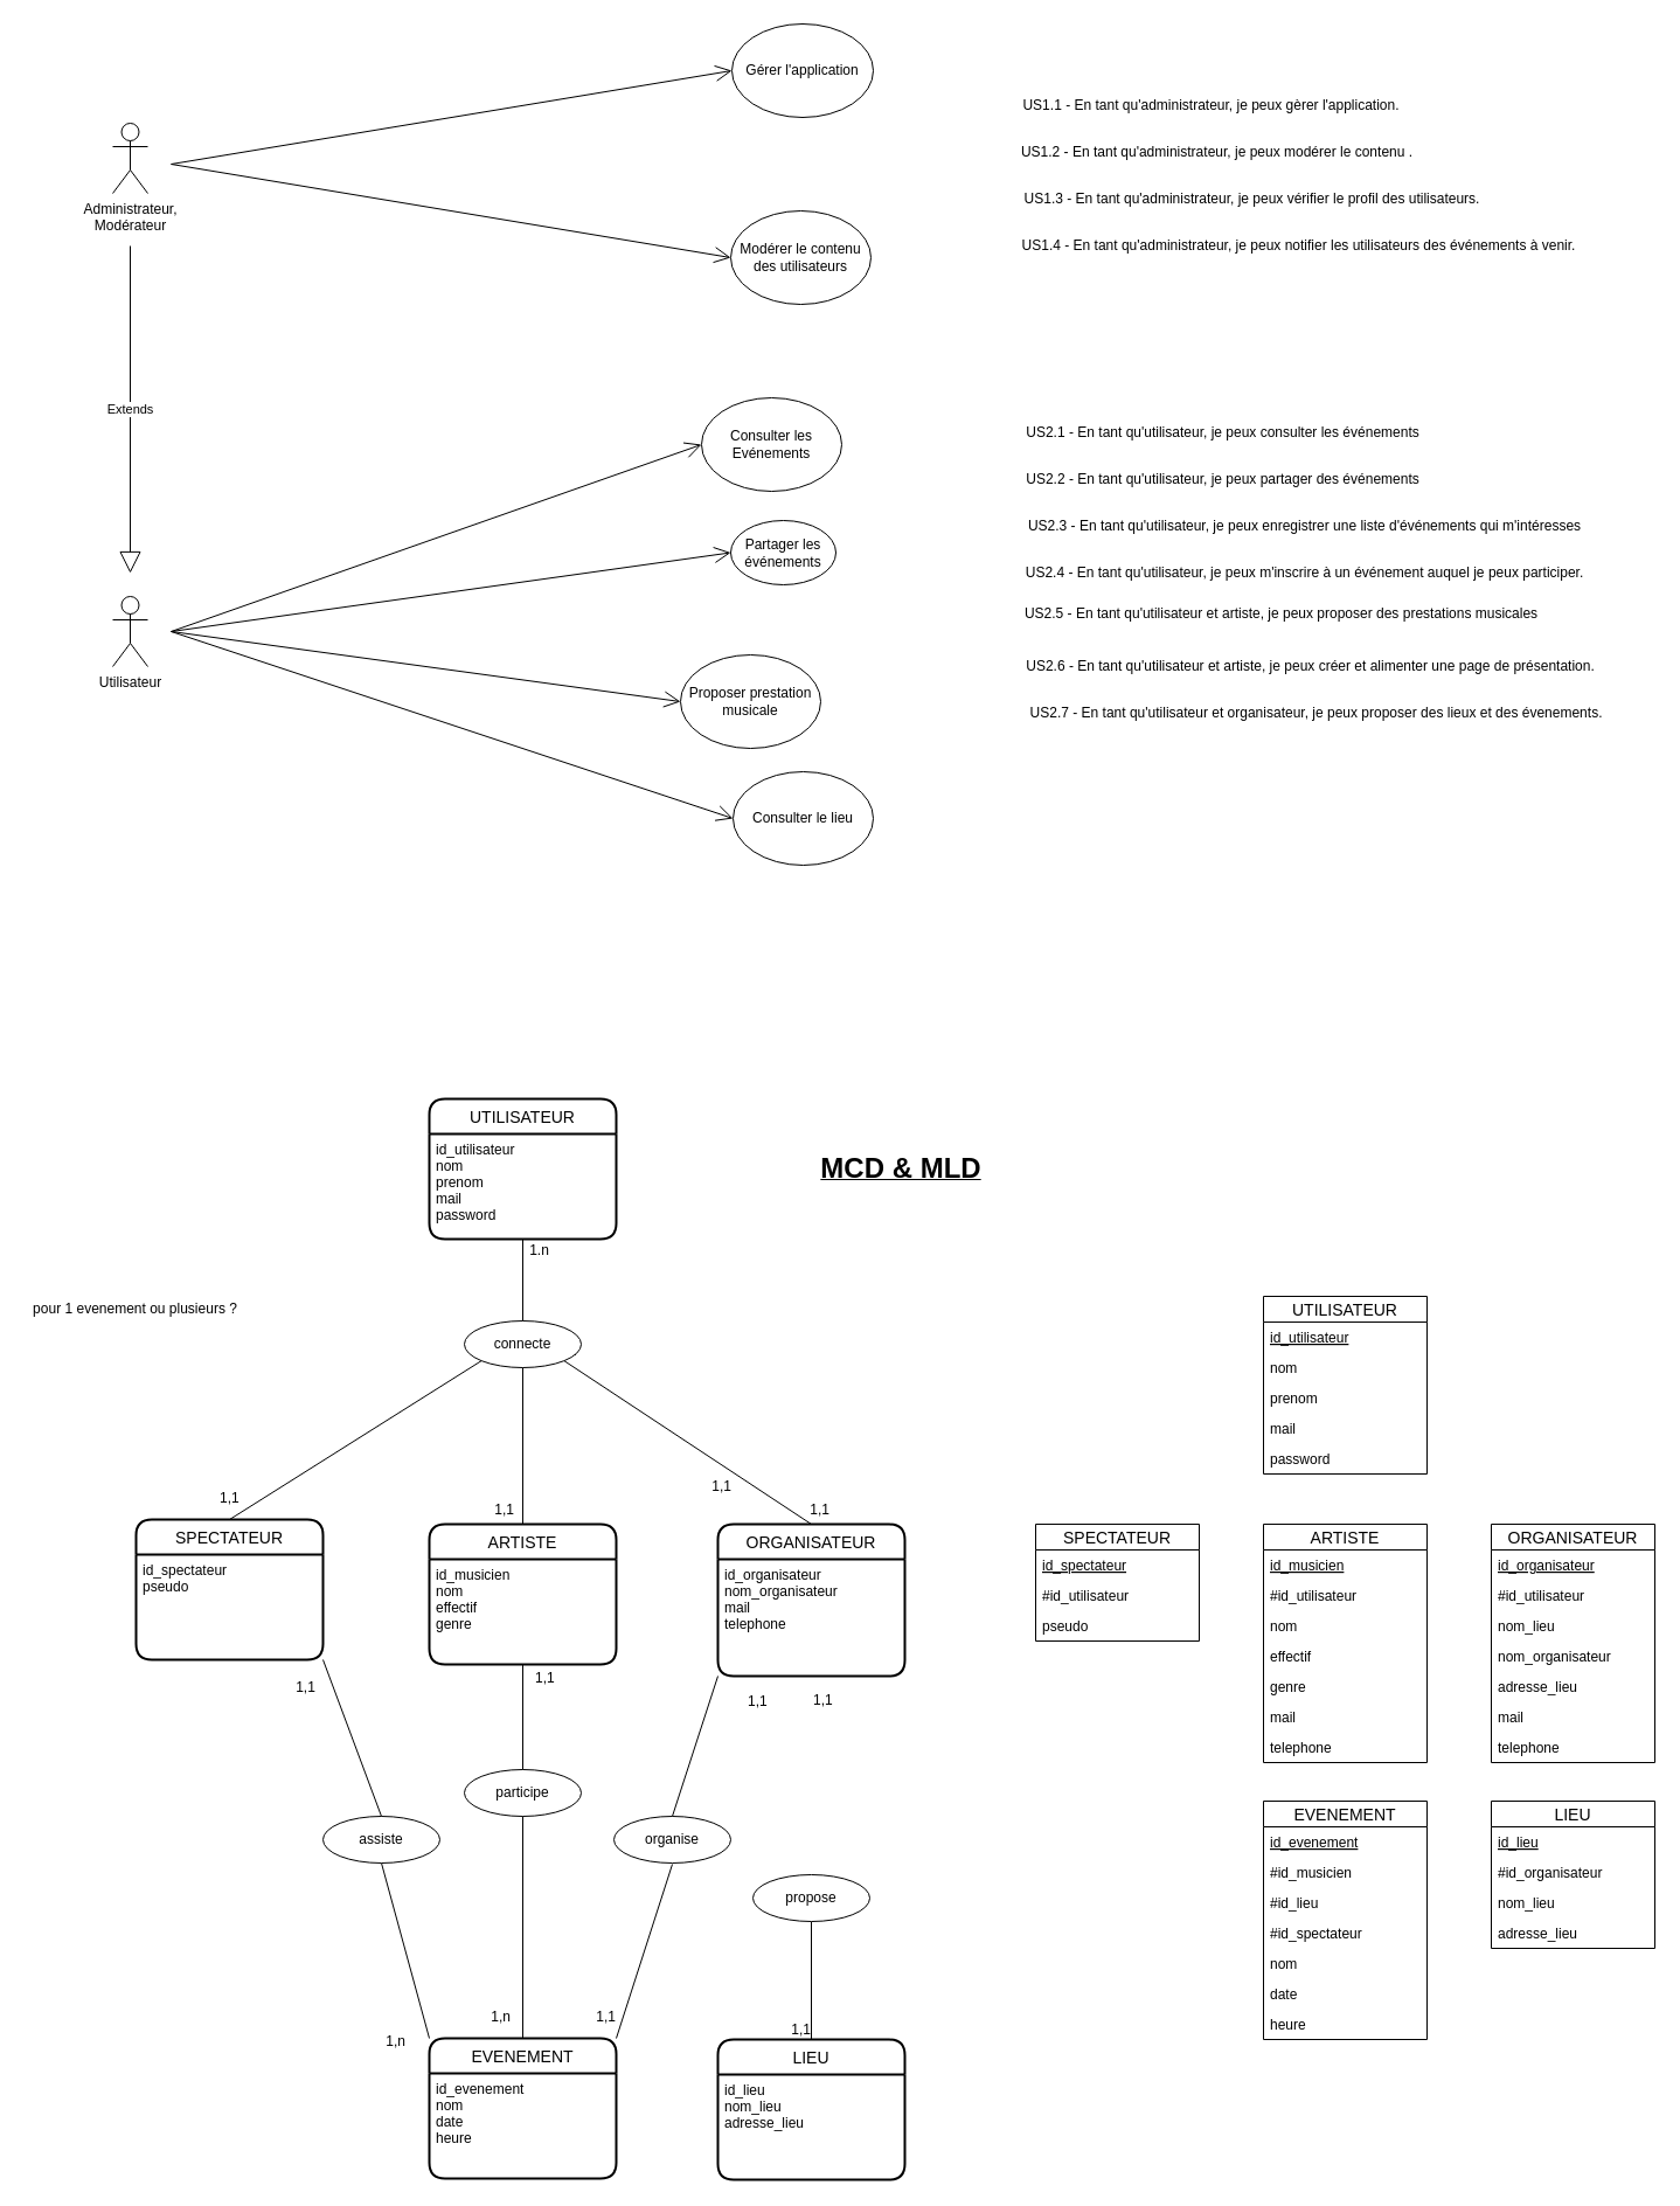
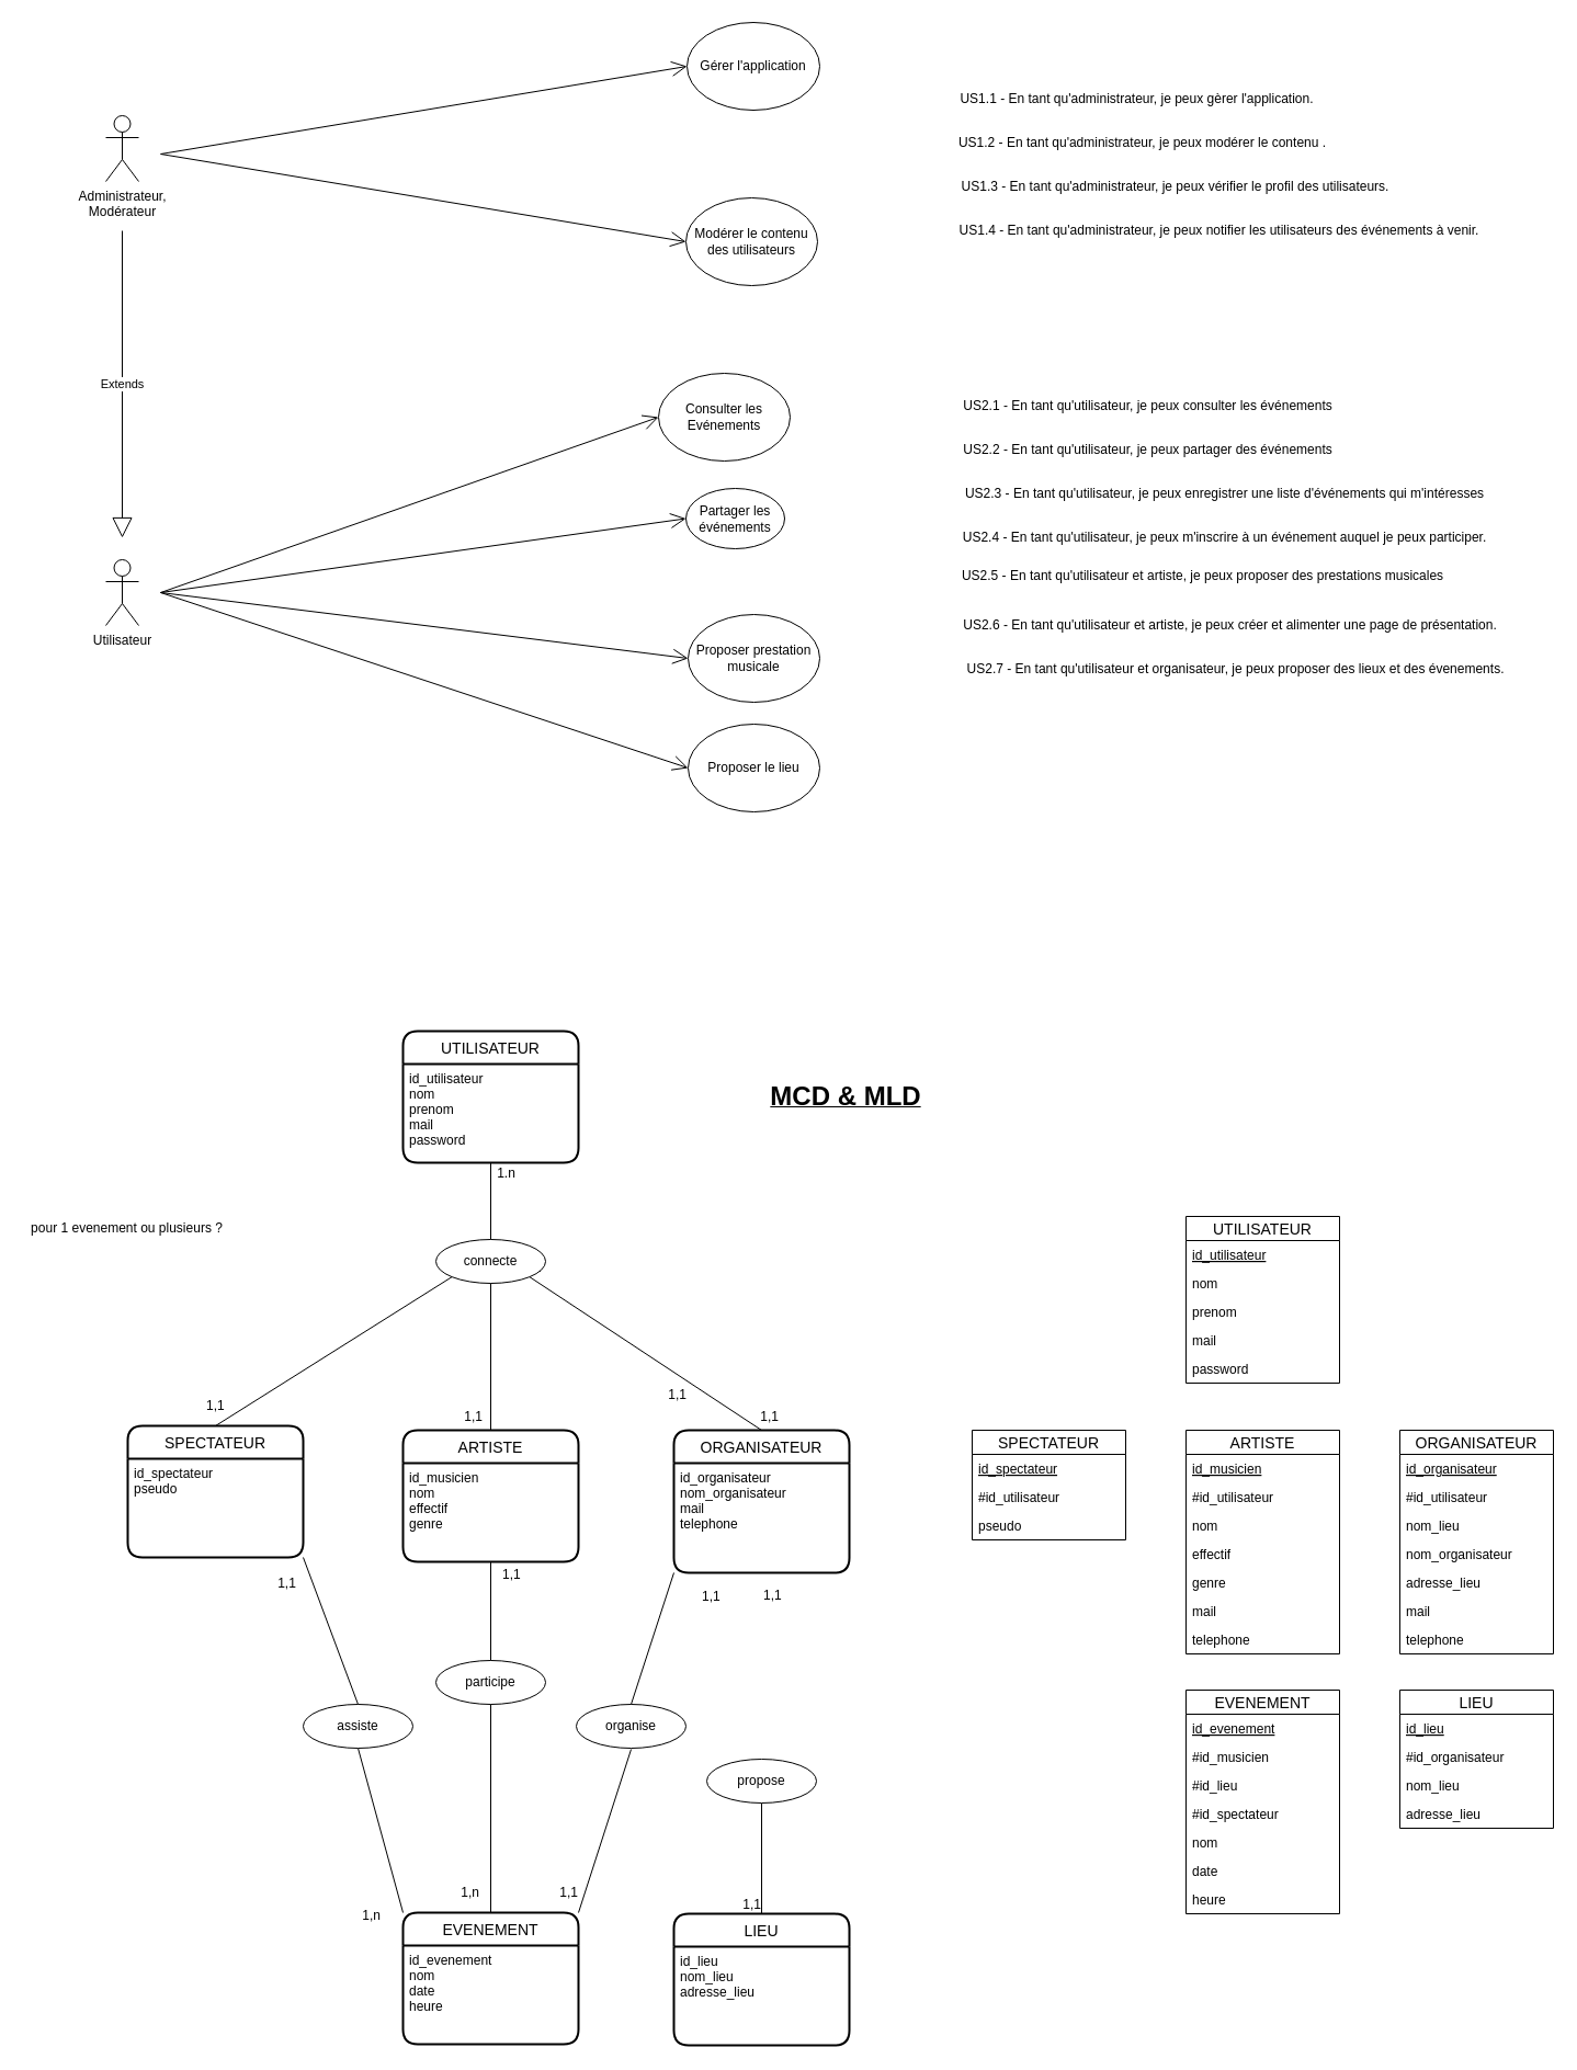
- <mxCell id="5" value="Proposer prestation musicale" style="ellipse;whiteSpace=wrap;html=1;" parent="1" vertex="1"><mxGeometry x="582" y="560" width="120" height="80" as="geometry" /></mxCell>
+ <mxCell id="5" value="Proposer prestation musicale" style="ellipse;whiteSpace=wrap;html=1;" parent="1" vertex="1"><mxGeometry x="627" y="560" width="120" height="80" as="geometry" /></mxCell>
- <mxCell id="6" value="Consulter le lieu" style="ellipse;whiteSpace=wrap;html=1;" parent="1" vertex="1"><mxGeometry x="627" y="660" width="120" height="80" as="geometry" /></mxCell>
+ <mxCell id="6" value="Proposer le lieu" style="ellipse;whiteSpace=wrap;html=1;" parent="1" vertex="1"><mxGeometry x="627" y="660" width="120" height="80" as="geometry" /></mxCell>
